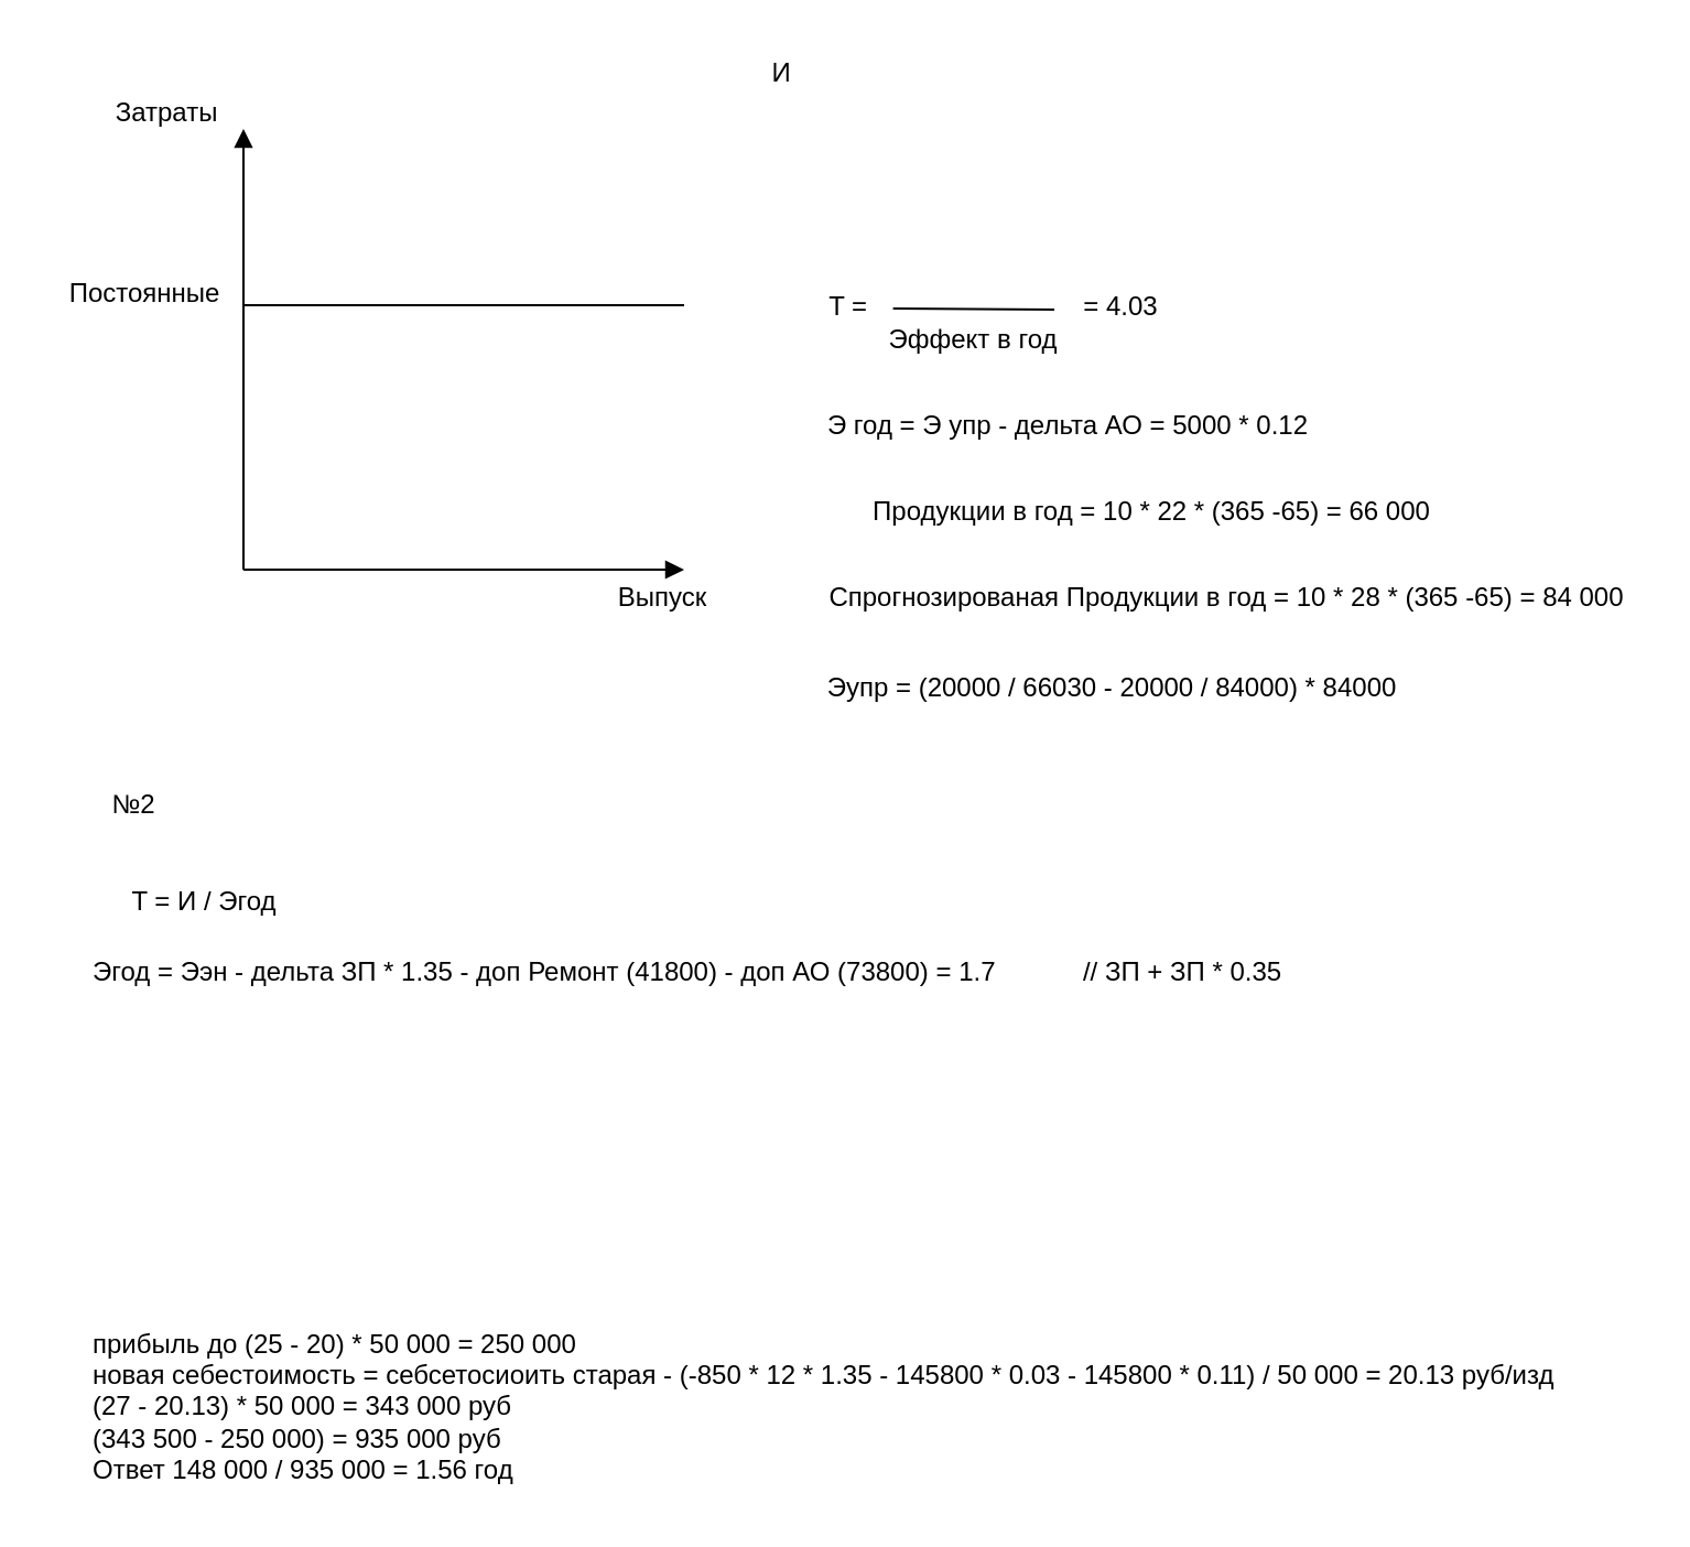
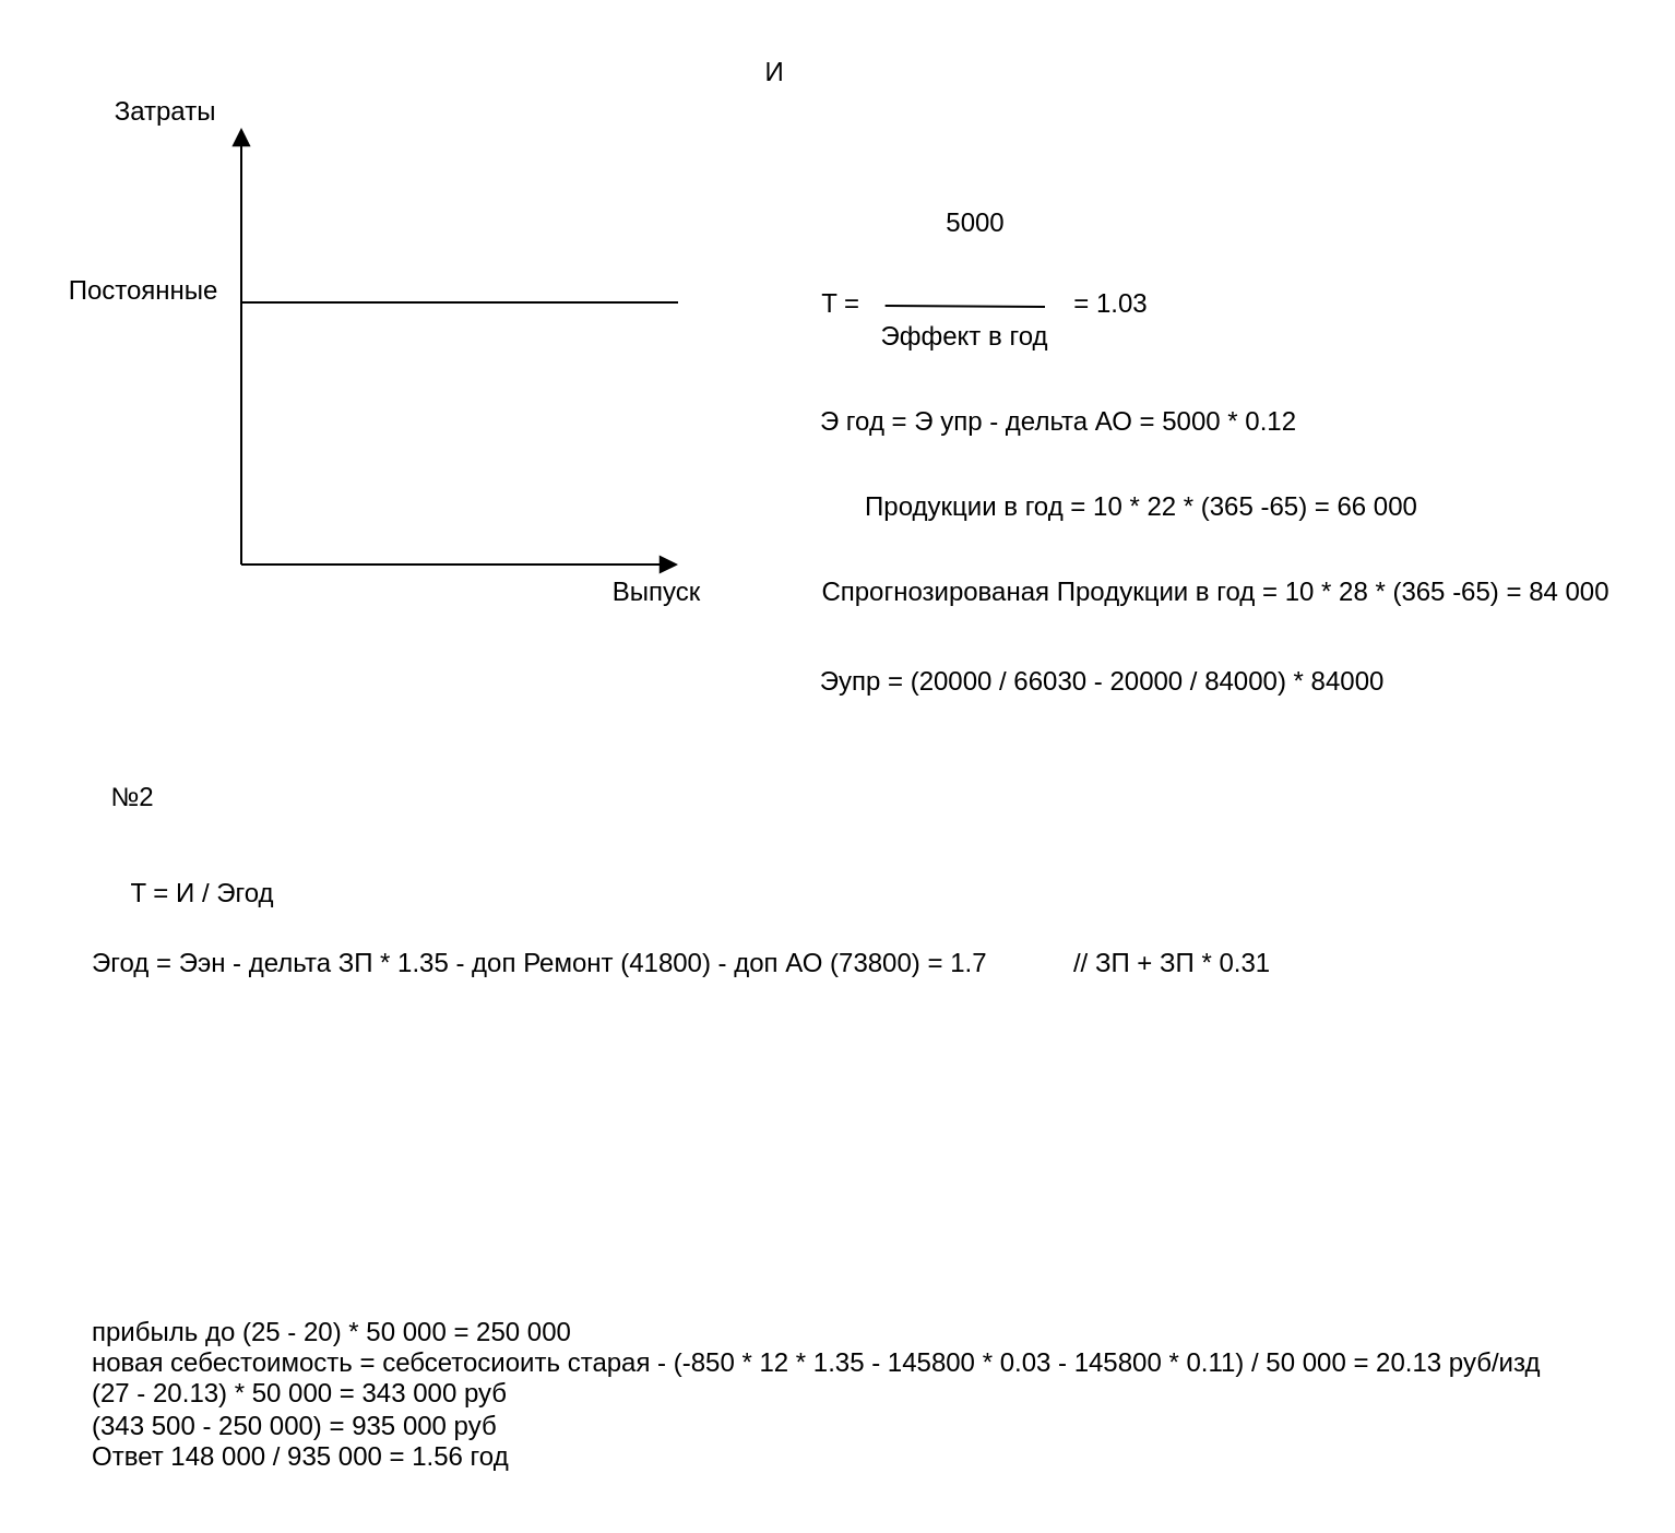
+ <mxCell id="13" value="5000" style="text;html=1;align=center;verticalAlign=middle;resizable=0;points=[];autosize=1;strokeColor=none;fillColor=none;" vertex="1" parent="1"><mxGeometry x="423" y="89" width="45" height="26" as="geometry" /></mxCell>
- <mxCell id="17" value="= 4.03" style="text;html=1;align=center;verticalAlign=middle;resizable=0;points=[];autosize=1;strokeColor=none;fillColor=none;" vertex="1" parent="1"><mxGeometry x="482" y="126" width="52" height="26" as="geometry" /></mxCell>
+ <mxCell id="17" value="= 1.03" style="text;html=1;align=center;verticalAlign=middle;resizable=0;points=[];autosize=1;strokeColor=none;fillColor=none;" vertex="1" parent="1"><mxGeometry x="482" y="126" width="52" height="26" as="geometry" /></mxCell>
- <mxCell id="20" value="// ЗП + ЗП * 0.35" style="text;html=1;align=center;verticalAlign=middle;resizable=0;points=[];autosize=1;strokeColor=none;fillColor=none;" vertex="1" parent="1"><mxGeometry x="482" y="428" width="108" height="26" as="geometry" /></mxCell>
+ <mxCell id="20" value="// ЗП + ЗП * 0.31" style="text;html=1;align=center;verticalAlign=middle;resizable=0;points=[];autosize=1;strokeColor=none;fillColor=none;" vertex="1" parent="1"><mxGeometry x="482" y="428" width="108" height="26" as="geometry" /></mxCell>
